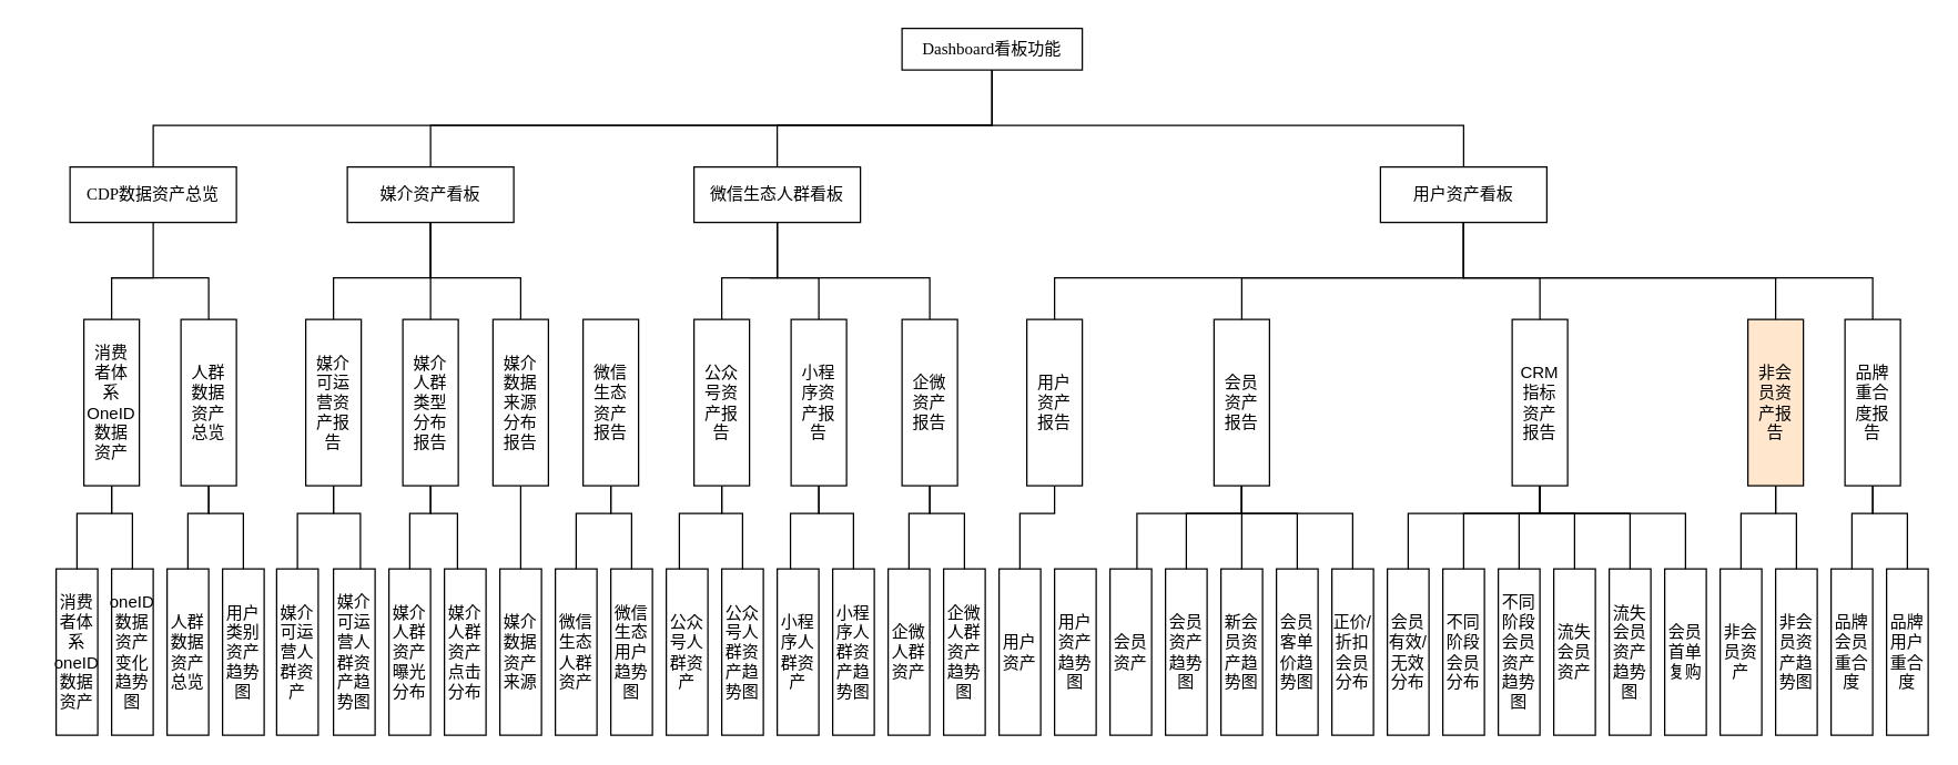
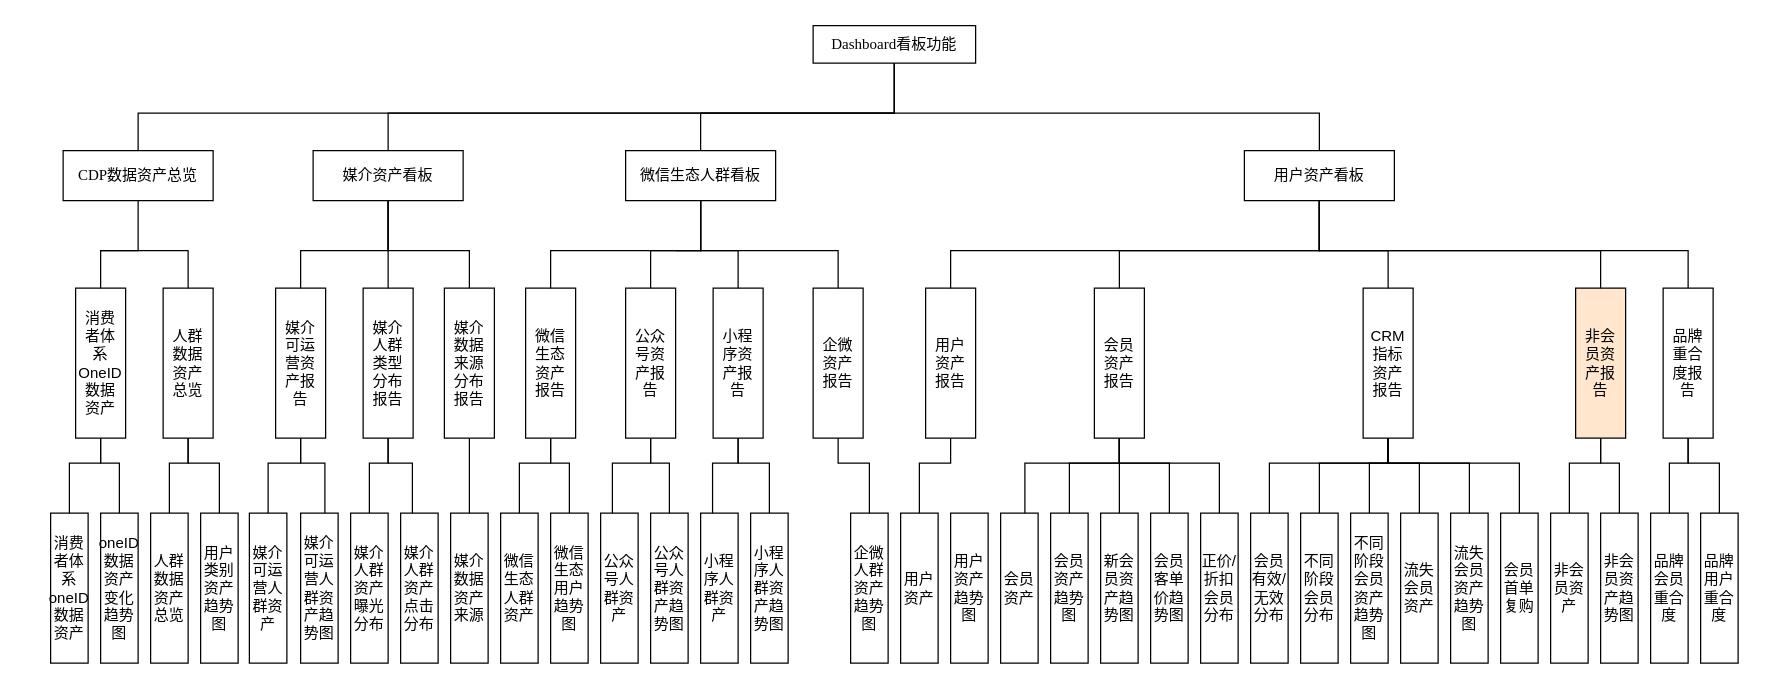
+ <mxCell id="30" value="" style="endArrow=none;html=1;rounded=0;fontFamily=Helvetica;fontSize=12;entryX=0.5;entryY=1;entryDx=0;entryDy=0;exitX=0.5;exitY=0;exitDx=0;exitDy=0;" parent="1" source="9" target="47" edge="1"><mxGeometry width="50" height="50" relative="1" as="geometry"><mxPoint x="-140" y="270" as="sourcePoint" /><mxPoint x="440" y="180" as="targetPoint" /><Array as="points"><mxPoint x="440" y="200" /><mxPoint x="560" y="200" /></Array></mxGeometry></mxCell>
- <mxCell id="55" value="" style="endArrow=none;html=1;rounded=0;fontFamily=Helvetica;fontSize=12;edgeStyle=elbowEdgeStyle;elbow=vertical;entryX=0.5;entryY=1;entryDx=0;entryDy=0;exitX=0.5;exitY=0;exitDx=0;exitDy=0;" parent="1" source="25" target="52" edge="1"><mxGeometry width="50" height="50" relative="1" as="geometry"><mxPoint x="629.55" y="410" as="sourcePoint" /><mxPoint x="650" y="350" as="targetPoint" /><Array as="points"><mxPoint x="650" y="370" /></Array></mxGeometry></mxCell>
- <mxCell id="25" value="企微人群资产" style="rounded=0;whiteSpace=wrap;html=1;" parent="1" vertex="1"><mxGeometry x="640" y="410" width="30" height="120" as="geometry" /></mxCell>
